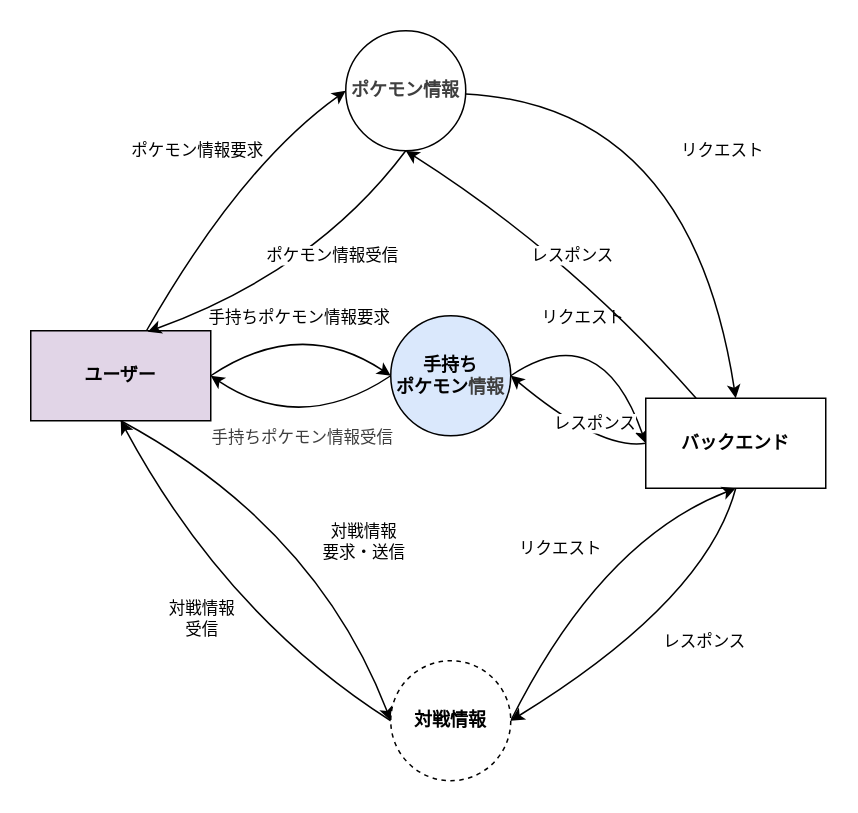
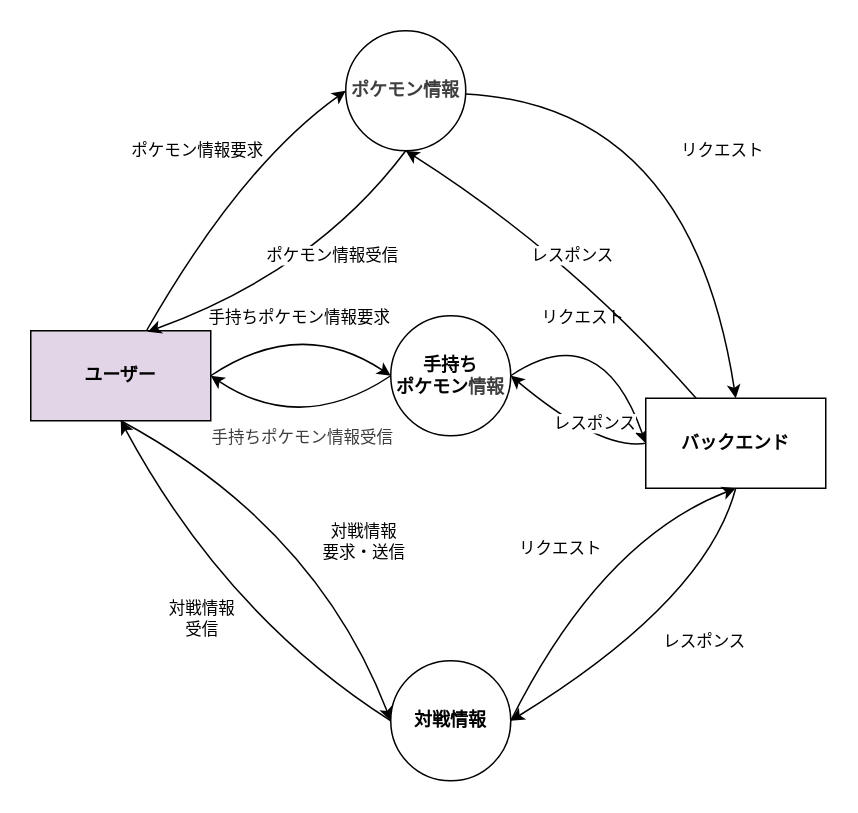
- <mxCell id="6" value="&lt;div&gt;&lt;b&gt;手持ち&lt;/b&gt;&lt;/div&gt;&lt;div&gt;&lt;b&gt;ポケモン&lt;/b&gt;&lt;b style=&quot;color: rgb(63, 63, 63); background-color: transparent;&quot;&gt;情報&lt;/b&gt;&lt;/div&gt;" style="ellipse;whiteSpace=wrap;html=1;aspect=fixed;fillColor=#dae8fc;" vertex="1" parent="1"><mxGeometry x="260" y="210" width="80" height="80" as="geometry" /></mxCell>
+ <mxCell id="6" value="&lt;div&gt;&lt;b&gt;手持ち&lt;/b&gt;&lt;/div&gt;&lt;div&gt;&lt;b&gt;ポケモン&lt;/b&gt;&lt;b style=&quot;color: rgb(63, 63, 63); background-color: transparent;&quot;&gt;情報&lt;/b&gt;&lt;/div&gt;" style="ellipse;whiteSpace=wrap;html=1;aspect=fixed;" vertex="1" parent="1"><mxGeometry x="260" y="210" width="80" height="80" as="geometry" /></mxCell>
- <mxCell id="22" value="&lt;b&gt;対戦情報&lt;/b&gt;" style="ellipse;whiteSpace=wrap;html=1;aspect=fixed;dashed=1;" vertex="1" parent="1"><mxGeometry x="260" y="440" width="80" height="80" as="geometry" /></mxCell>
+ <mxCell id="22" value="&lt;b&gt;対戦情報&lt;/b&gt;" style="ellipse;whiteSpace=wrap;html=1;aspect=fixed;" vertex="1" parent="1"><mxGeometry x="260" y="440" width="80" height="80" as="geometry" /></mxCell>
